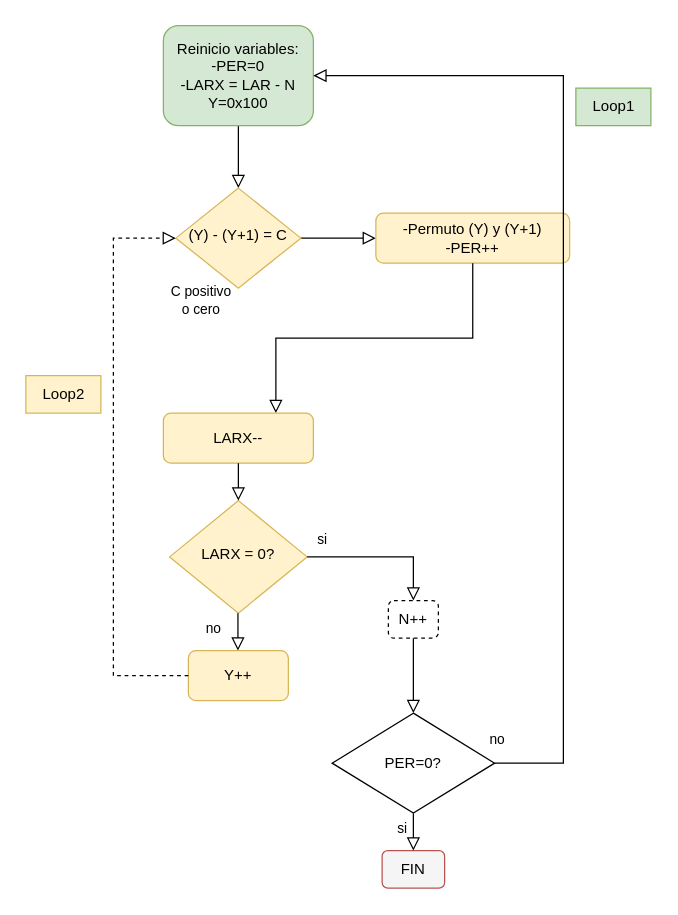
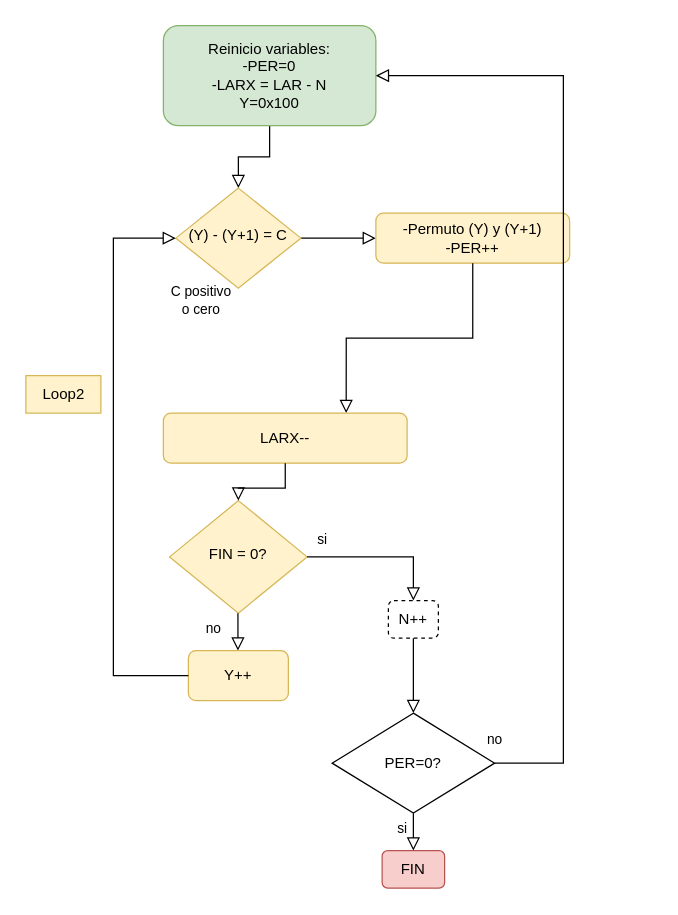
- <mxCell id="3" value="Reinicio variables:&lt;div&gt;-PER=0&lt;/div&gt;&lt;div&gt;-LARX = LAR - N&lt;/div&gt;&lt;div&gt;Y=0x100&lt;/div&gt;" style="rounded=1;whiteSpace=wrap;html=1;fontSize=12;glass=0;strokeWidth=1;shadow=0;fillColor=#d5e8d4;strokeColor=#82b366;" vertex="1" parent="1"><mxGeometry x="130" y="20" width="120" height="80" as="geometry" /></mxCell>
+ <mxCell id="3" value="Reinicio variables:&lt;div&gt;-PER=0&lt;/div&gt;&lt;div&gt;-LARX = LAR - N&lt;/div&gt;&lt;div&gt;Y=0x100&lt;/div&gt;" style="rounded=1;whiteSpace=wrap;html=1;fontSize=12;glass=0;strokeWidth=1;shadow=0;fillColor=#d5e8d4;strokeColor=#82b366;" vertex="1" parent="1"><mxGeometry x="130" y="20" width="170" height="80" as="geometry" /></mxCell>
- <mxCell id="25" value="Loop1" style="text;html=1;align=center;verticalAlign=middle;resizable=0;points=[];autosize=1;strokeColor=#82b366;fillColor=#d5e8d4;" vertex="1" parent="1"><mxGeometry x="460" y="70" width="60" height="30" as="geometry" /></mxCell>
- <mxCell id="8" value="LARX--" style="rounded=1;whiteSpace=wrap;html=1;fontSize=12;glass=0;strokeWidth=1;shadow=0;fillColor=#fff2cc;strokeColor=#d6b656;" vertex="1" parent="1"><mxGeometry x="130" y="330" width="120" height="40" as="geometry" /></mxCell>
+ <mxCell id="8" value="LARX--" style="rounded=1;whiteSpace=wrap;html=1;fontSize=12;glass=0;strokeWidth=1;shadow=0;fillColor=#fff2cc;strokeColor=#d6b656;" vertex="1" parent="1"><mxGeometry x="130" y="330" width="195" height="40" as="geometry" /></mxCell>
- <mxCell id="14" value="" style="rounded=0;html=1;jettySize=auto;orthogonalLoop=1;fontSize=11;endArrow=block;endFill=0;endSize=8;strokeWidth=1;shadow=0;labelBackgroundColor=none;edgeStyle=orthogonalEdgeStyle;exitX=0;exitY=0.5;exitDx=0;exitDy=0;entryX=0;entryY=0.5;entryDx=0;entryDy=0;dashed=1;" edge="1" parent="1" source="13" target="5"><mxGeometry x="-0.889" y="40" relative="1" as="geometry"><mxPoint as="offset" /><mxPoint x="70" y="500" as="sourcePoint" /><mxPoint x="70" y="530" as="targetPoint" /><Array as="points"><mxPoint x="90" y="540" /><mxPoint x="90" y="190" /></Array></mxGeometry></mxCell>
+ <mxCell id="14" value="" style="rounded=0;html=1;jettySize=auto;orthogonalLoop=1;fontSize=11;endArrow=block;endFill=0;endSize=8;strokeWidth=1;shadow=0;labelBackgroundColor=none;edgeStyle=orthogonalEdgeStyle;exitX=0;exitY=0.5;exitDx=0;exitDy=0;entryX=0;entryY=0.5;entryDx=0;entryDy=0;" edge="1" parent="1" source="13" target="5"><mxGeometry x="-0.889" y="40" relative="1" as="geometry"><mxPoint as="offset" /><mxPoint x="70" y="500" as="sourcePoint" /><mxPoint x="70" y="530" as="targetPoint" /><Array as="points"><mxPoint x="90" y="540" /><mxPoint x="90" y="190" /></Array></mxGeometry></mxCell>
- <mxCell id="9" value="LARX = 0?" style="rhombus;whiteSpace=wrap;html=1;shadow=0;fontFamily=Helvetica;fontSize=12;align=center;strokeWidth=1;spacing=6;spacingTop=-4;fillColor=#fff2cc;strokeColor=#d6b656;" vertex="1" parent="1"><mxGeometry x="135" y="400" width="110" height="90" as="geometry" /></mxCell>
+ <mxCell id="9" value="FIN = 0?" style="rhombus;whiteSpace=wrap;html=1;shadow=0;fontFamily=Helvetica;fontSize=12;align=center;strokeWidth=1;spacing=6;spacingTop=-4;fillColor=#fff2cc;strokeColor=#d6b656;" vertex="1" parent="1"><mxGeometry x="135" y="400" width="110" height="90" as="geometry" /></mxCell>
- <mxCell id="20" value="FIN" style="rounded=1;whiteSpace=wrap;html=1;fillColor=#f5f5f5;strokeColor=#b85450;" vertex="1" parent="1"><mxGeometry x="305" y="680" width="50" height="30" as="geometry" /></mxCell>
+ <mxCell id="20" value="FIN" style="rounded=1;whiteSpace=wrap;html=1;fillColor=#f8cecc;strokeColor=#b85450;" vertex="1" parent="1"><mxGeometry x="305" y="680" width="50" height="30" as="geometry" /></mxCell>
